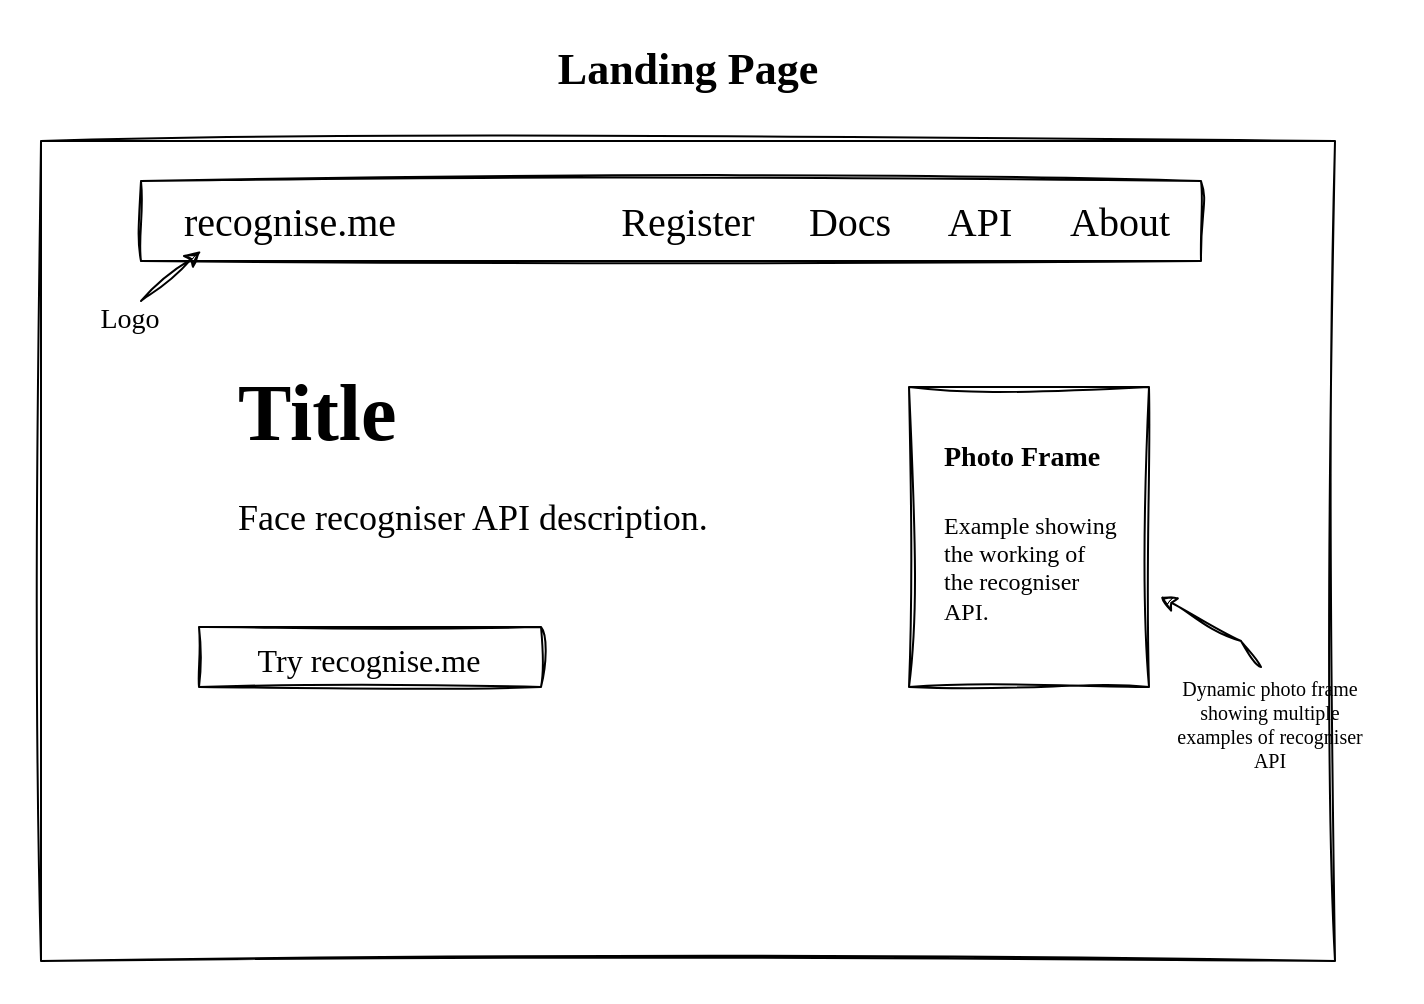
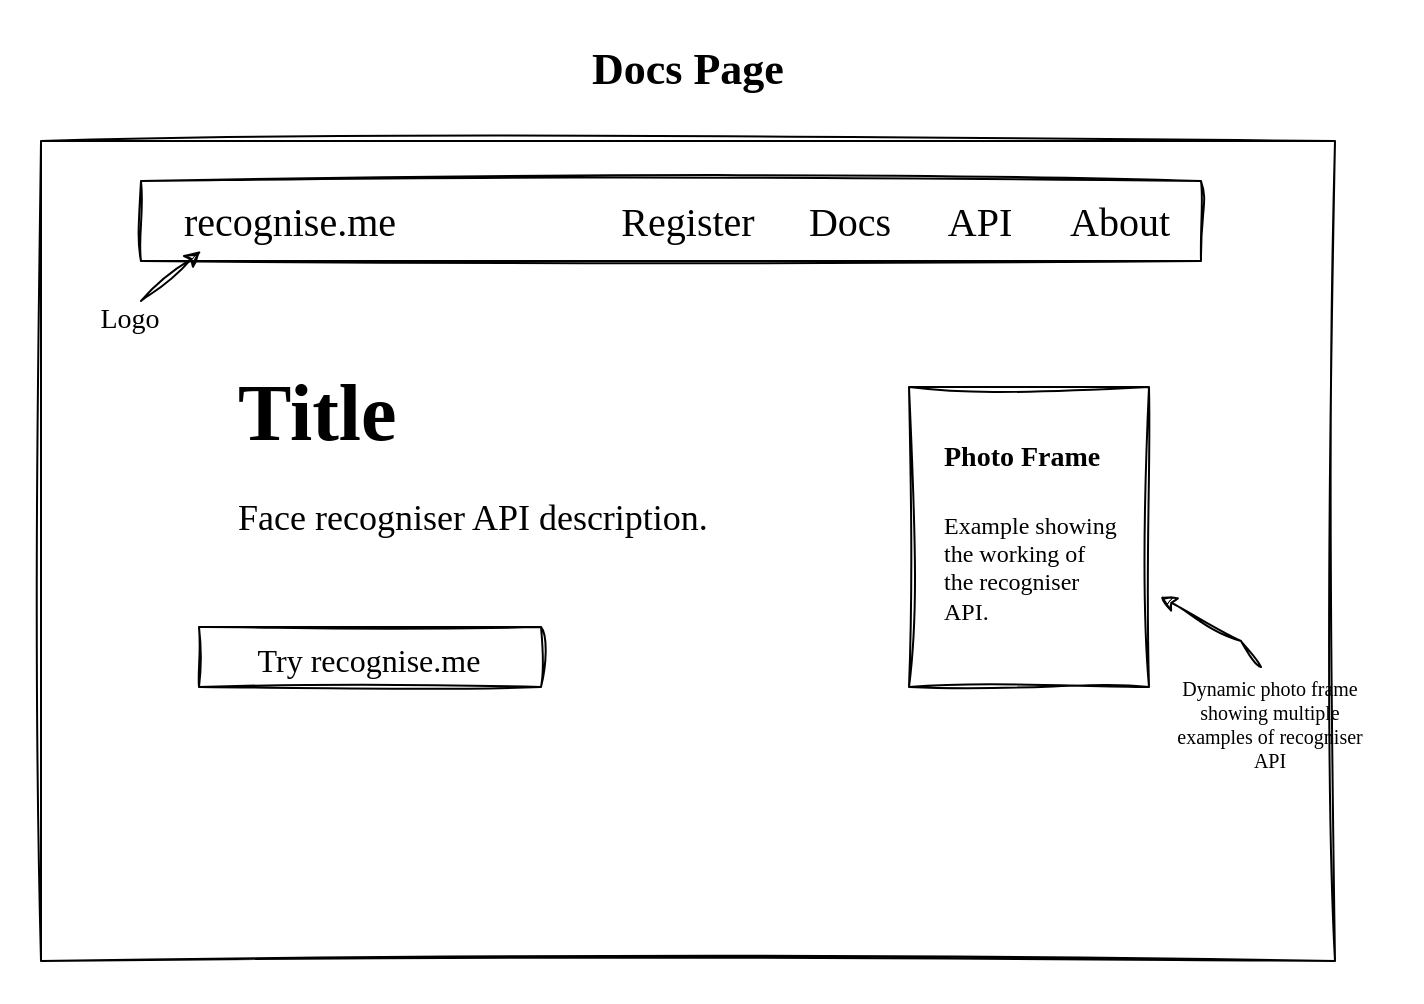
- <mxCell id="4" value="Landing Page" style="text;html=1;strokeColor=none;fillColor=none;align=center;verticalAlign=middle;whiteSpace=wrap;rounded=0;fontSize=22;fontFamily=Architects Daughter;fontStyle=1" parent="1" vertex="1"><mxGeometry x="266" y="20" width="156" height="30" as="geometry" /></mxCell>
+ <mxCell id="4" value="Docs Page" style="text;html=1;strokeColor=none;fillColor=none;align=center;verticalAlign=middle;whiteSpace=wrap;rounded=0;fontSize=22;fontFamily=Architects Daughter;fontStyle=1" parent="1" vertex="1"><mxGeometry x="266" y="20" width="156" height="30" as="geometry" /></mxCell>
